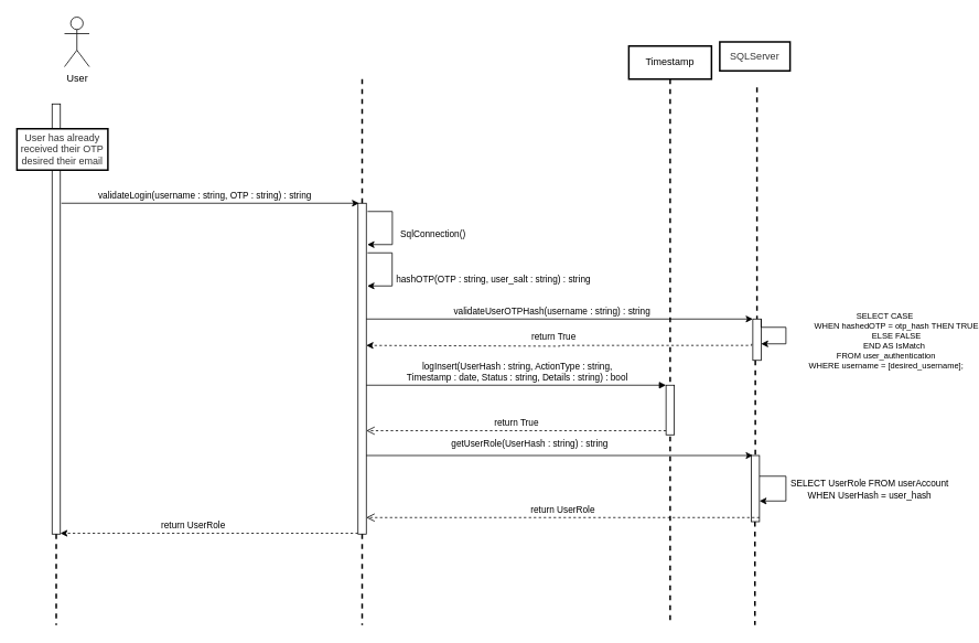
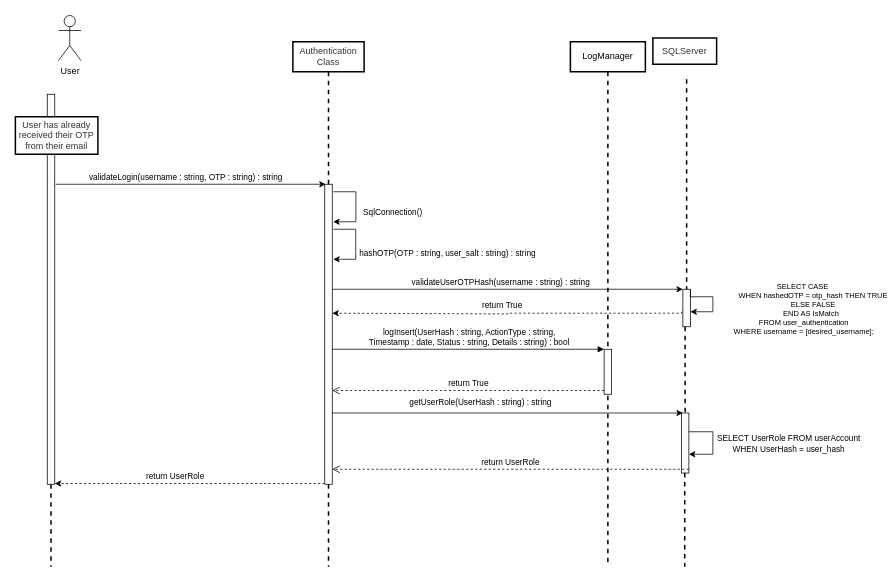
+ <mxCell id="12" value="Authentication Class" style="text;html=1;align=center;verticalAlign=middle;whiteSpace=wrap;rounded=0;perimeterSpacing=1;fillColor=#FFFFFF;fontColor=#333333;strokeColor=#000000;strokeWidth=2;" vertex="1" parent="1"><mxGeometry x="390" y="55" width="95" height="40" as="geometry" /></mxCell>
- <mxCell id="29" value="Timestamp" style="shape=umlLifeline;perimeter=lifelinePerimeter;whiteSpace=wrap;html=1;container=1;dropTarget=0;collapsible=0;recursiveResize=0;outlineConnect=0;portConstraint=eastwest;newEdgeStyle={&quot;curved&quot;:0,&quot;rounded&quot;:0};strokeWidth=2;" vertex="1" parent="1"><mxGeometry x="760" y="55" width="100" height="700" as="geometry" /></mxCell>
+ <mxCell id="29" value="LogManager" style="shape=umlLifeline;perimeter=lifelinePerimeter;whiteSpace=wrap;html=1;container=1;dropTarget=0;collapsible=0;recursiveResize=0;outlineConnect=0;portConstraint=eastwest;newEdgeStyle={&quot;curved&quot;:0,&quot;rounded&quot;:0};strokeWidth=2;" vertex="1" parent="1"><mxGeometry x="760" y="55" width="100" height="700" as="geometry" /></mxCell>
- <mxCell id="28" value="User has already received their OTP desired their email" style="text;html=1;align=center;verticalAlign=middle;whiteSpace=wrap;rounded=0;fillColor=#FFFFFF;fontColor=#333333;strokeColor=#000000;strokeWidth=2;" vertex="1" parent="1"><mxGeometry x="20" y="155" width="110" height="50" as="geometry" /></mxCell>
+ <mxCell id="28" value="User has already received their OTP from their email" style="text;html=1;align=center;verticalAlign=middle;whiteSpace=wrap;rounded=0;fillColor=#FFFFFF;fontColor=#333333;strokeColor=#000000;strokeWidth=2;" vertex="1" parent="1"><mxGeometry x="20" y="155" width="110" height="50" as="geometry" /></mxCell>
